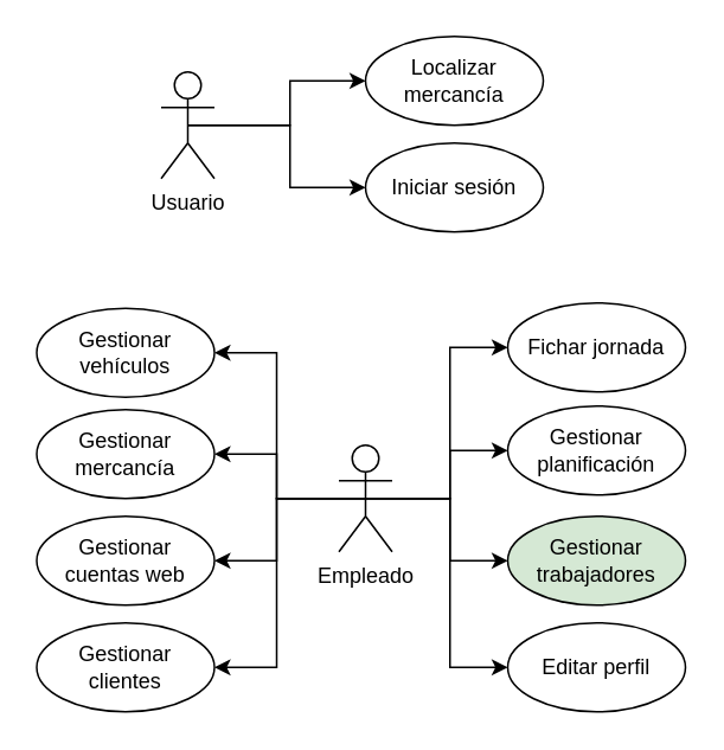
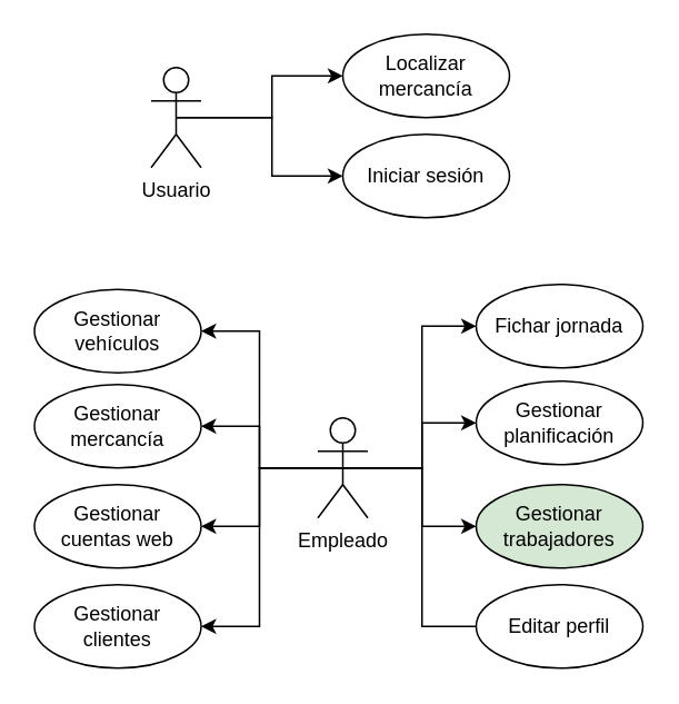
- <mxCell id="8" style="edgeStyle=orthogonalEdgeStyle;rounded=0;orthogonalLoop=1;jettySize=auto;html=1;exitX=0.5;exitY=0.5;exitDx=0;exitDy=0;exitPerimeter=0;entryX=0;entryY=0.5;entryDx=0;entryDy=0;" edge="1" parent="1" source="12" target="22"><mxGeometry relative="1" as="geometry" /></mxCell>
+ <mxCell id="8" style="edgeStyle=orthogonalEdgeStyle;rounded=0;orthogonalLoop=1;jettySize=auto;html=1;exitX=0.5;exitY=0.5;exitDx=0;exitDy=0;exitPerimeter=0;entryX=0;entryY=0.5;entryDx=0;entryDy=0;endArrow=none;" edge="1" parent="1" source="12" target="22"><mxGeometry relative="1" as="geometry" /></mxCell>
